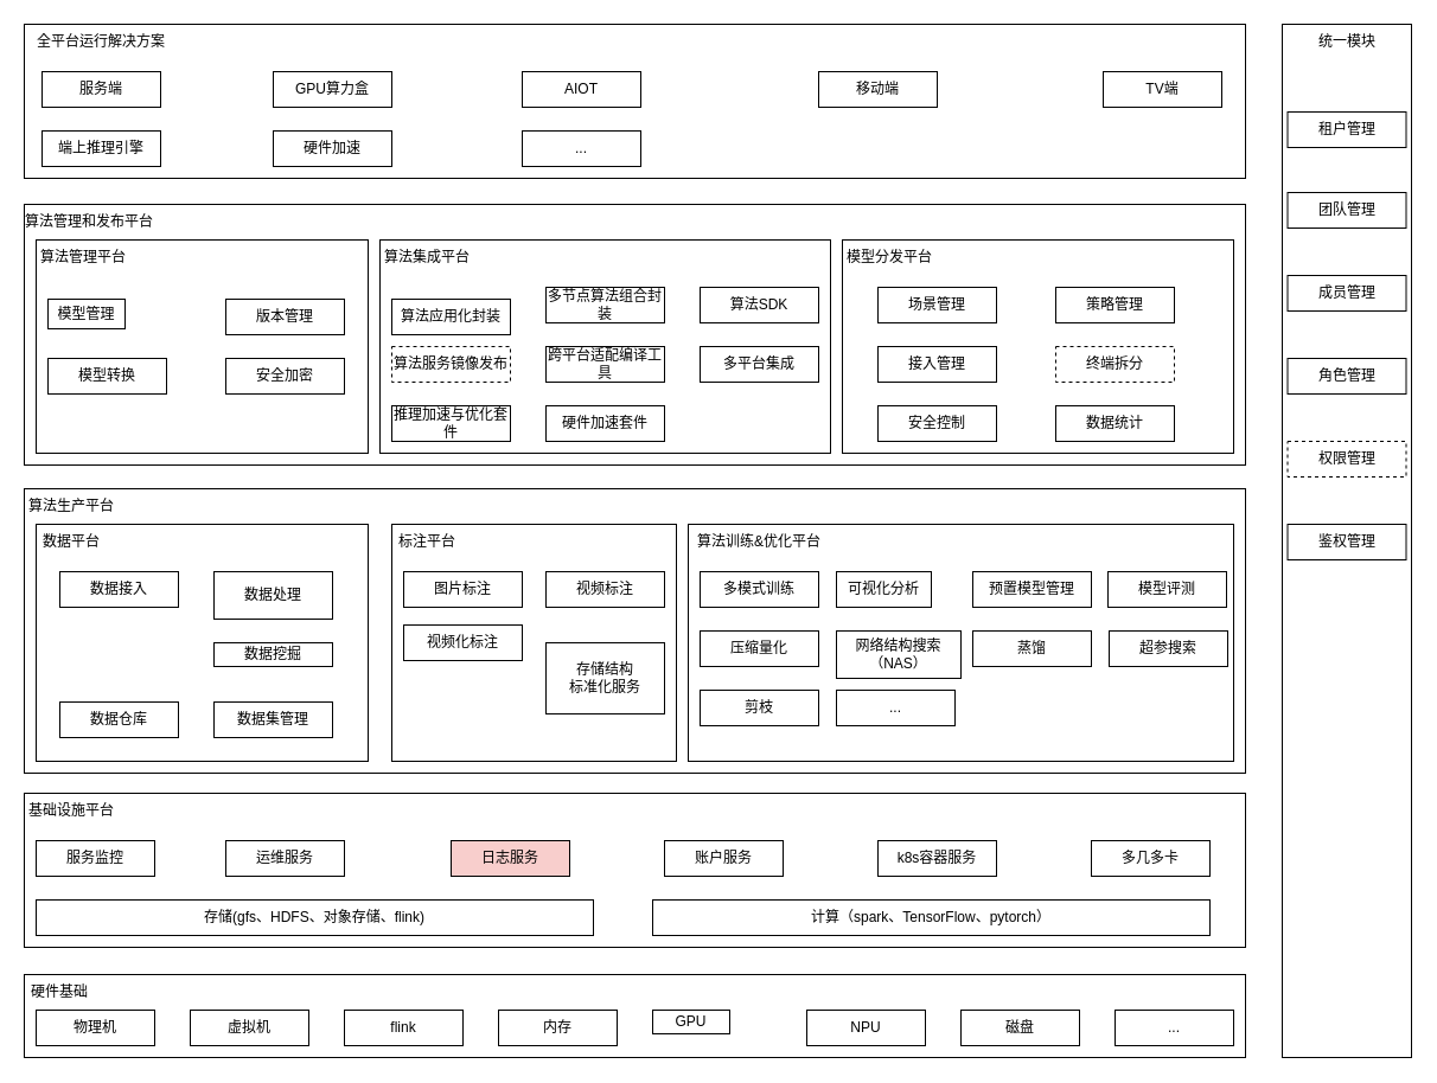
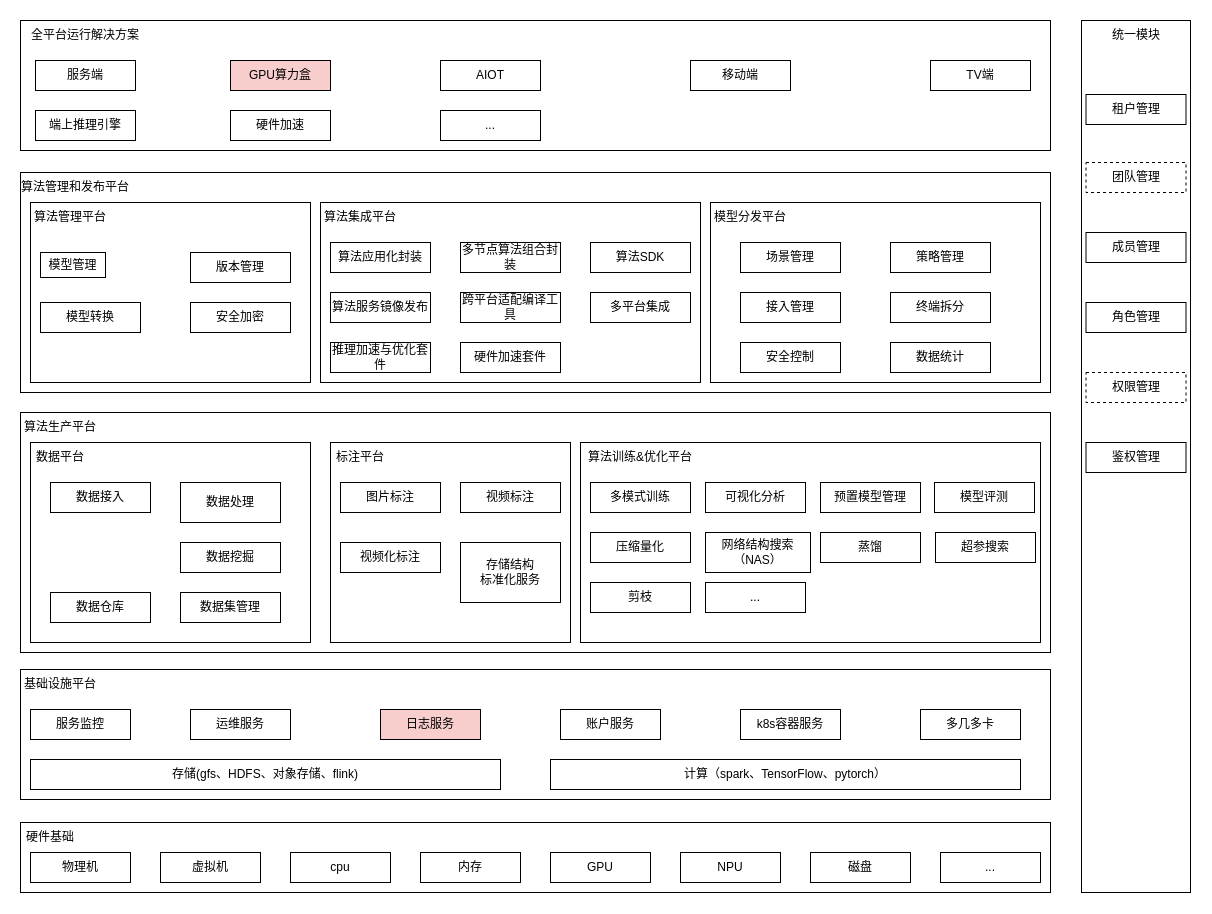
- <mxCell id="81" value="GPU算力盒" style="rounded=0;whiteSpace=wrap;html=1;" vertex="1" parent="1"><mxGeometry x="230" y="60" width="100" height="30" as="geometry" /></mxCell>
+ <mxCell id="81" value="GPU算力盒" style="rounded=0;whiteSpace=wrap;html=1;fillColor=#f8cecc;" vertex="1" parent="1"><mxGeometry x="230" y="60" width="100" height="30" as="geometry" /></mxCell>
- <mxCell id="90" value="团队管理" style="rounded=0;whiteSpace=wrap;html=1;" vertex="1" parent="1"><mxGeometry x="1085.5" y="162" width="100" height="30" as="geometry" /></mxCell>
+ <mxCell id="90" value="团队管理" style="rounded=0;whiteSpace=wrap;html=1;dashed=1;" vertex="1" parent="1"><mxGeometry x="1085.5" y="162" width="100" height="30" as="geometry" /></mxCell>
- <mxCell id="62" value="算法应用化封装" style="rounded=0;whiteSpace=wrap;html=1;" vertex="1" parent="1"><mxGeometry x="330" y="252" width="100" height="30" as="geometry" /></mxCell>
+ <mxCell id="62" value="算法应用化封装" style="rounded=0;whiteSpace=wrap;html=1;" vertex="1" parent="1"><mxGeometry x="330" y="242" width="100" height="30" as="geometry" /></mxCell>
- <mxCell id="65" value="算法服务镜像发布" style="rounded=0;whiteSpace=wrap;html=1;dashed=1;" vertex="1" parent="1"><mxGeometry x="330" y="292" width="100" height="30" as="geometry" /></mxCell>
+ <mxCell id="65" value="算法服务镜像发布" style="rounded=0;whiteSpace=wrap;html=1;" vertex="1" parent="1"><mxGeometry x="330" y="292" width="100" height="30" as="geometry" /></mxCell>
- <mxCell id="76" value="终端拆分" style="rounded=0;whiteSpace=wrap;html=1;dashed=1;" vertex="1" parent="1"><mxGeometry x="890" y="292" width="100" height="30" as="geometry" /></mxCell>
+ <mxCell id="76" value="终端拆分" style="rounded=0;whiteSpace=wrap;html=1;" vertex="1" parent="1"><mxGeometry x="890" y="292" width="100" height="30" as="geometry" /></mxCell>
- <mxCell id="42" value="可视化分析" style="rounded=0;whiteSpace=wrap;html=1;" parent="1" vertex="1"><mxGeometry x="705" y="482" width="80" height="30" as="geometry" /></mxCell>
+ <mxCell id="42" value="可视化分析" style="rounded=0;whiteSpace=wrap;html=1;" parent="1" vertex="1"><mxGeometry x="705" y="482" width="100" height="30" as="geometry" /></mxCell>
- <mxCell id="38" value="视频化标注" style="rounded=0;whiteSpace=wrap;html=1;" parent="1" vertex="1"><mxGeometry x="340" y="527" width="100" height="30" as="geometry" /></mxCell>
+ <mxCell id="38" value="视频化标注" style="rounded=0;whiteSpace=wrap;html=1;" parent="1" vertex="1"><mxGeometry x="340" y="542" width="100" height="30" as="geometry" /></mxCell>
- <mxCell id="30" value="数据挖掘" style="rounded=0;whiteSpace=wrap;html=1;" parent="1" vertex="1"><mxGeometry x="180" y="542" width="100" height="20" as="geometry" /></mxCell>
+ <mxCell id="30" value="数据挖掘" style="rounded=0;whiteSpace=wrap;html=1;" parent="1" vertex="1"><mxGeometry x="180" y="542" width="100" height="30" as="geometry" /></mxCell>
- <mxCell id="8" value="GPU" style="rounded=0;whiteSpace=wrap;html=1;" parent="1" vertex="1"><mxGeometry x="550" y="852" width="65" height="20" as="geometry" /></mxCell>
+ <mxCell id="8" value="GPU" style="rounded=0;whiteSpace=wrap;html=1;" parent="1" vertex="1"><mxGeometry x="550" y="852" width="100" height="30" as="geometry" /></mxCell>
- <mxCell id="6" value="flink" style="rounded=0;whiteSpace=wrap;html=1;" parent="1" vertex="1"><mxGeometry x="290" y="852" width="100" height="30" as="geometry" /></mxCell>
+ <mxCell id="6" value="cpu" style="rounded=0;whiteSpace=wrap;html=1;" parent="1" vertex="1"><mxGeometry x="290" y="852" width="100" height="30" as="geometry" /></mxCell>
